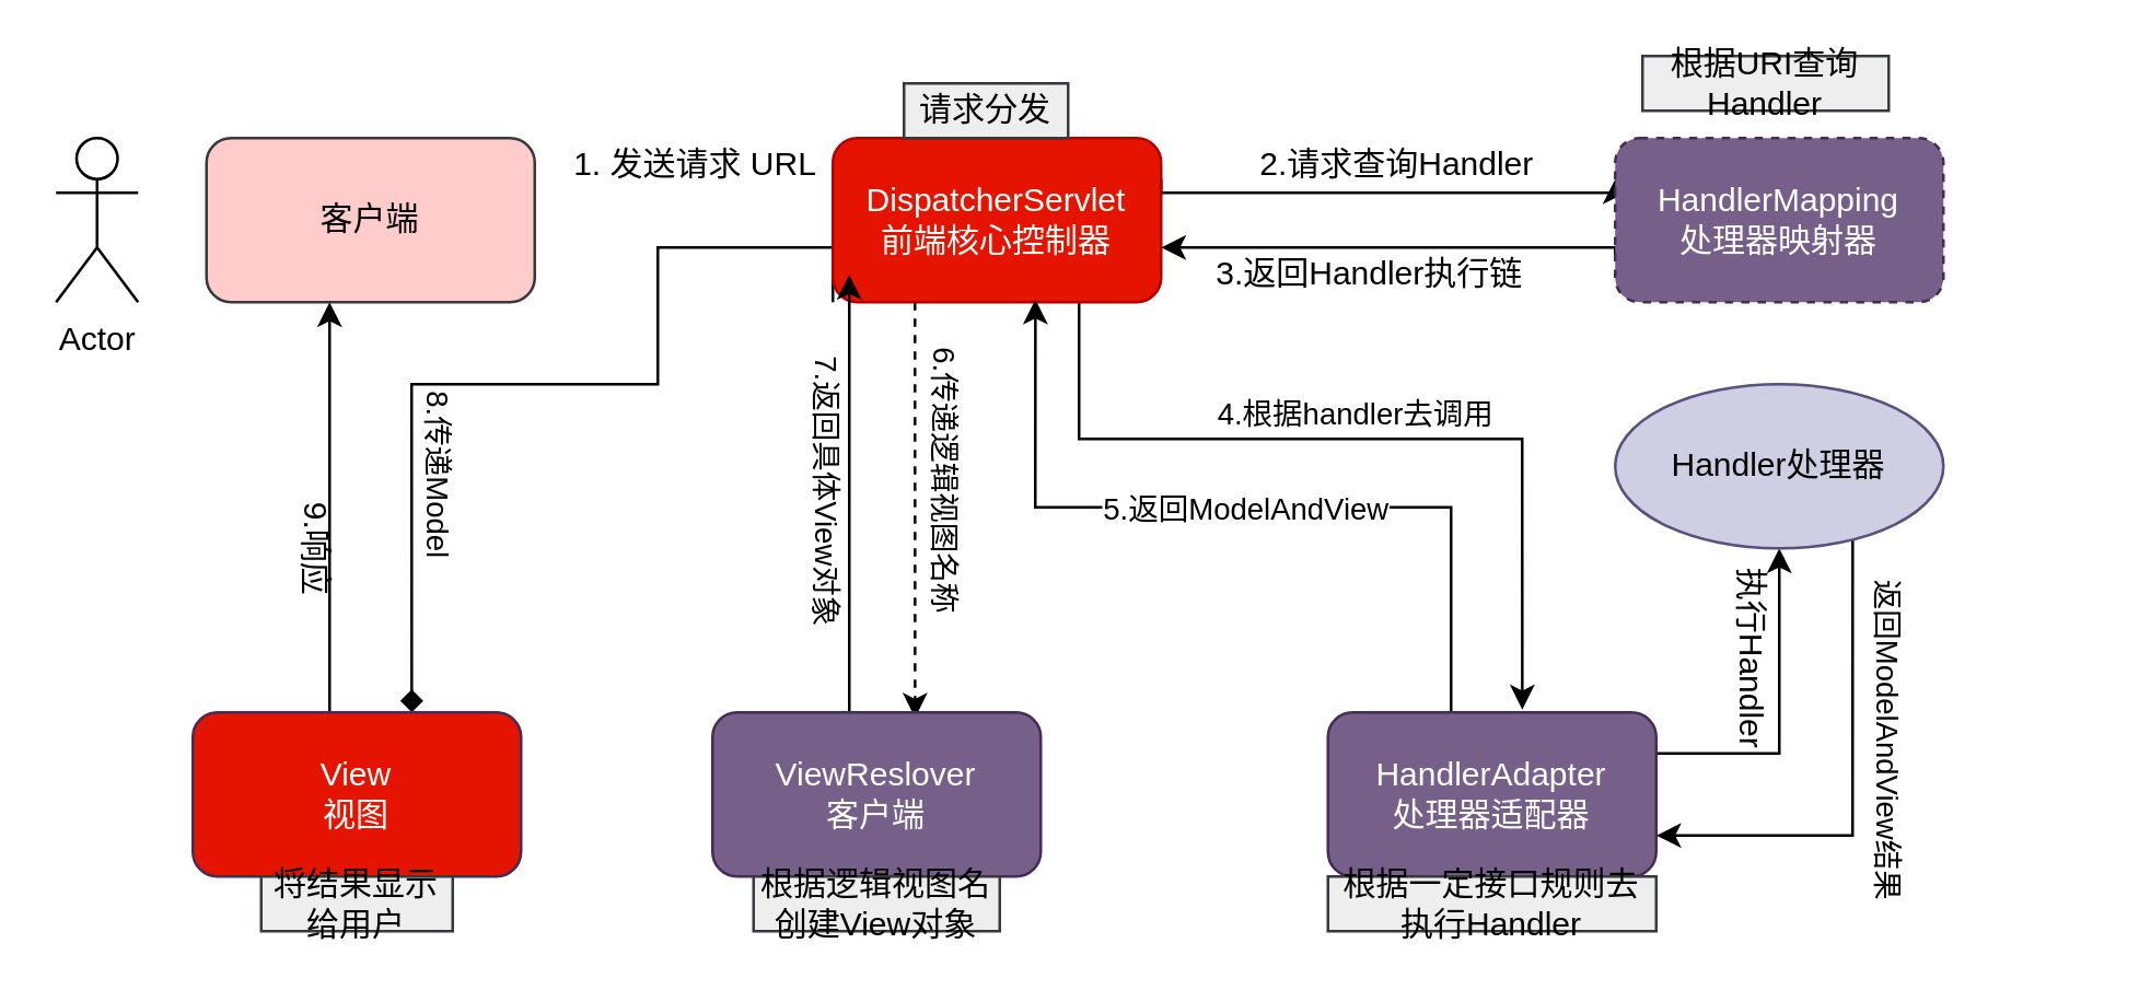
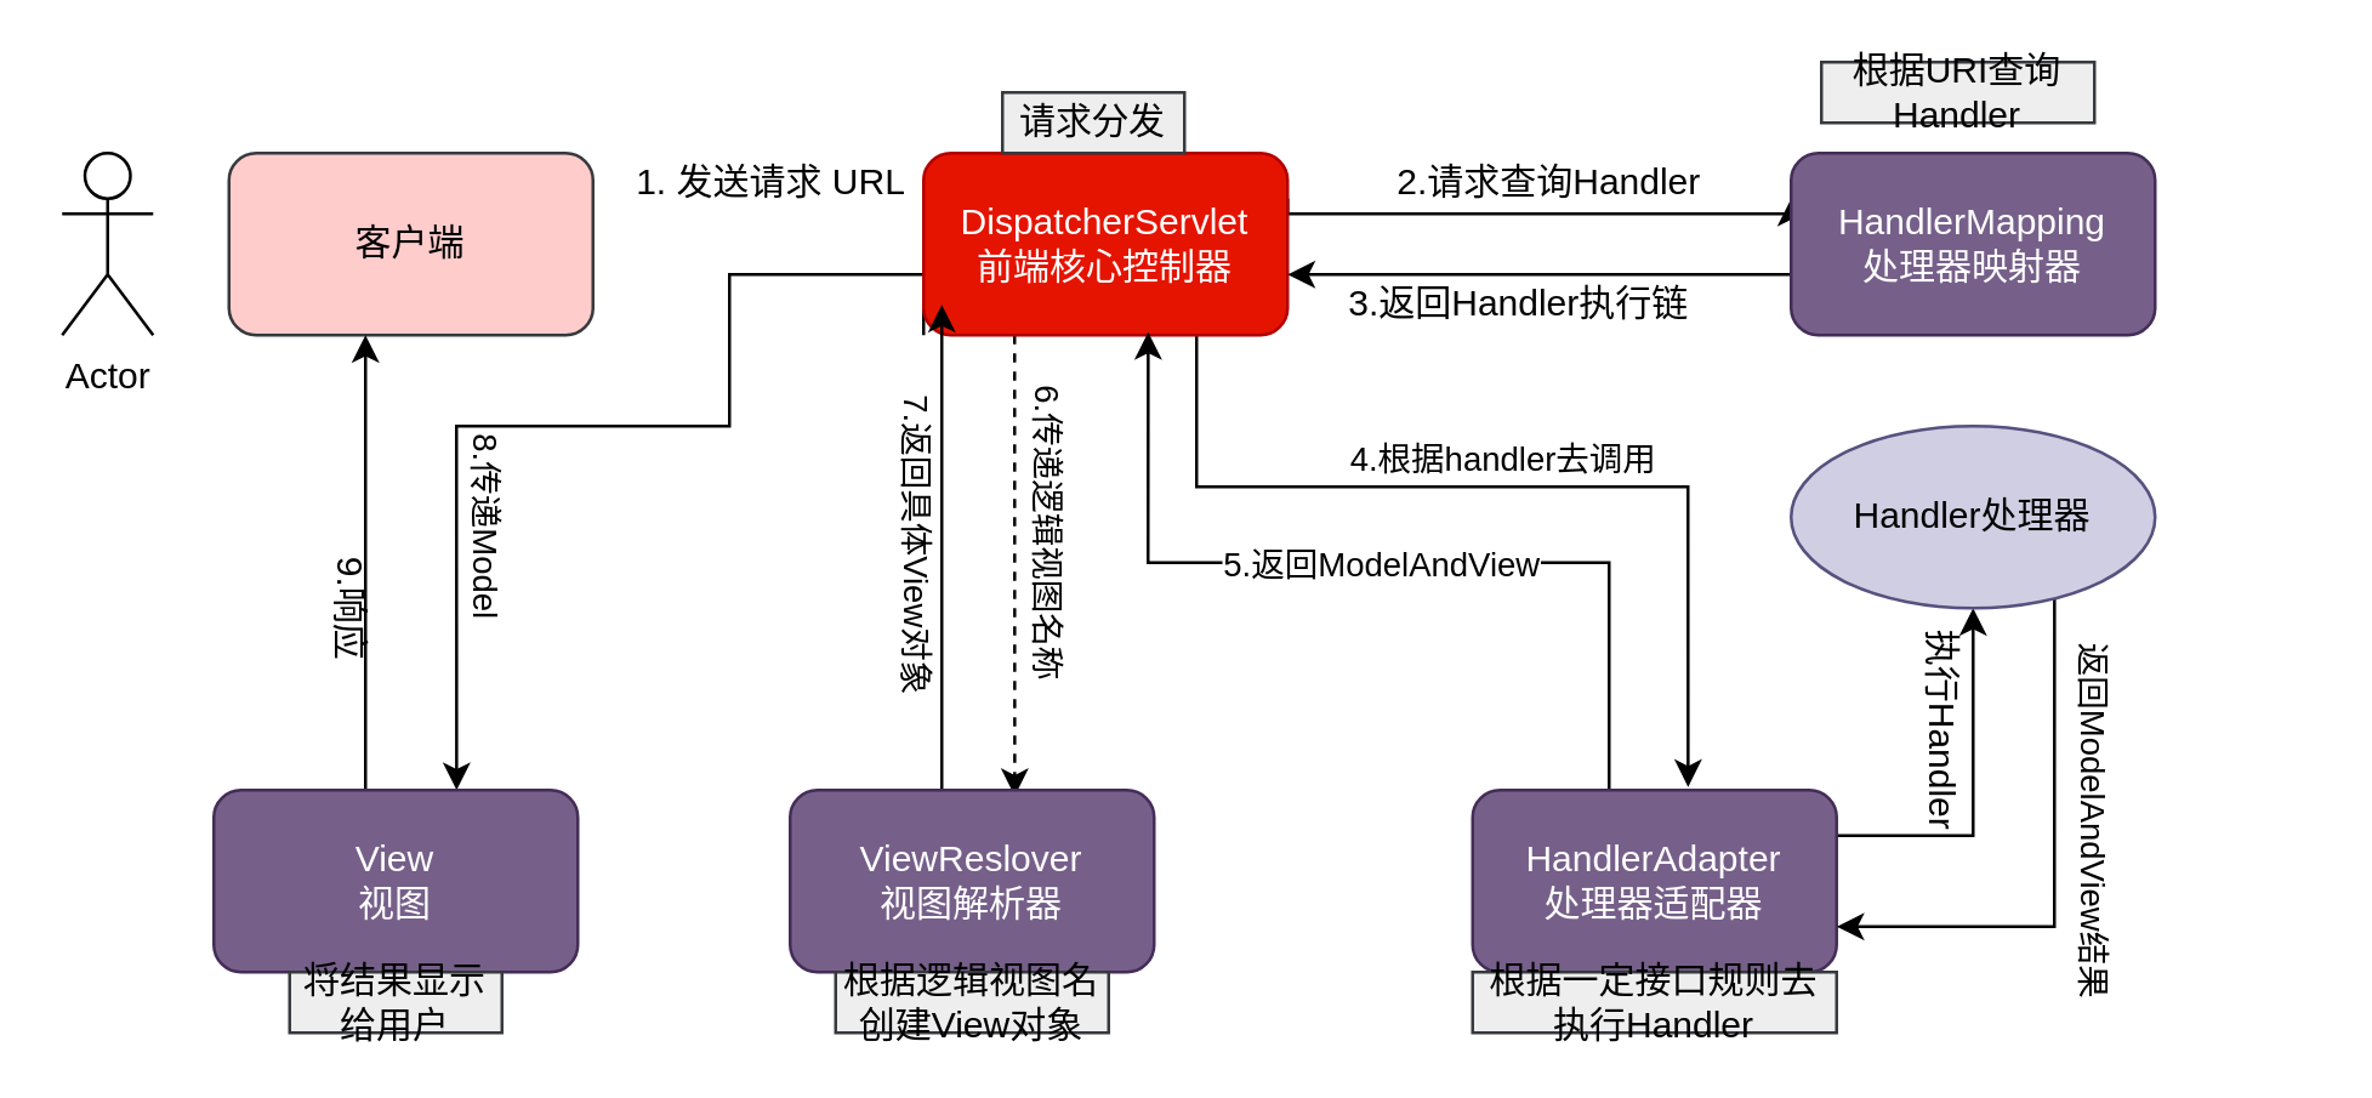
- <mxCell id="13" value="HandlerMapping&lt;br&gt;处理器映射器" style="rounded=1;whiteSpace=wrap;html=1;fillColor=#76608a;strokeColor=#432D57;fontColor=#ffffff;dashed=1;" parent="1" vertex="1"><mxGeometry x="590" y="50" width="120" height="60" as="geometry" /></mxCell>
+ <mxCell id="13" value="HandlerMapping&lt;br&gt;处理器映射器" style="rounded=1;whiteSpace=wrap;html=1;fillColor=#76608a;strokeColor=#432D57;fontColor=#ffffff;" parent="1" vertex="1"><mxGeometry x="590" y="50" width="120" height="60" as="geometry" /></mxCell>
- <mxCell id="9" style="edgeStyle=orthogonalEdgeStyle;rounded=0;orthogonalLoop=1;jettySize=auto;html=1;exitX=0;exitY=1;exitDx=0;exitDy=0;entryX=0.667;entryY=0;entryDx=0;entryDy=0;entryPerimeter=0;endArrow=diamond;" edge="1" parent="1" source="11" target="27"><mxGeometry relative="1" as="geometry"><mxPoint x="150" y="250" as="targetPoint" /><Array as="points"><mxPoint x="304" y="90" /><mxPoint x="240" y="90" /><mxPoint x="240" y="140" /><mxPoint x="150" y="140" /></Array></mxGeometry></mxCell>
+ <mxCell id="9" style="edgeStyle=orthogonalEdgeStyle;rounded=0;orthogonalLoop=1;jettySize=auto;html=1;exitX=0;exitY=1;exitDx=0;exitDy=0;entryX=0.667;entryY=0;entryDx=0;entryDy=0;entryPerimeter=0;" edge="1" parent="1" source="11" target="27"><mxGeometry relative="1" as="geometry"><mxPoint x="150" y="250" as="targetPoint" /><Array as="points"><mxPoint x="304" y="90" /><mxPoint x="240" y="90" /><mxPoint x="240" y="140" /><mxPoint x="150" y="140" /></Array></mxGeometry></mxCell>
- <mxCell id="27" value="View&lt;br&gt;视图" style="rounded=1;whiteSpace=wrap;html=1;fillColor=#e51400;strokeColor=#432D57;fontColor=#ffffff;" vertex="1" parent="1"><mxGeometry x="70" y="260" width="120" height="60" as="geometry" /></mxCell>
+ <mxCell id="27" value="View&lt;br&gt;视图" style="rounded=1;whiteSpace=wrap;html=1;fillColor=#76608a;strokeColor=#432D57;fontColor=#ffffff;" vertex="1" parent="1"><mxGeometry x="70" y="260" width="120" height="60" as="geometry" /></mxCell>
- <mxCell id="22" value="ViewReslover &lt;br&gt;客户端" style="rounded=1;whiteSpace=wrap;html=1;fillColor=#76608a;strokeColor=#432D57;fontColor=#ffffff;" vertex="1" parent="1"><mxGeometry x="260" y="260" width="120" height="60" as="geometry" /></mxCell>
+ <mxCell id="22" value="ViewReslover &lt;br&gt;视图解析器" style="rounded=1;whiteSpace=wrap;html=1;fillColor=#76608a;strokeColor=#432D57;fontColor=#ffffff;" vertex="1" parent="1"><mxGeometry x="260" y="260" width="120" height="60" as="geometry" /></mxCell>
